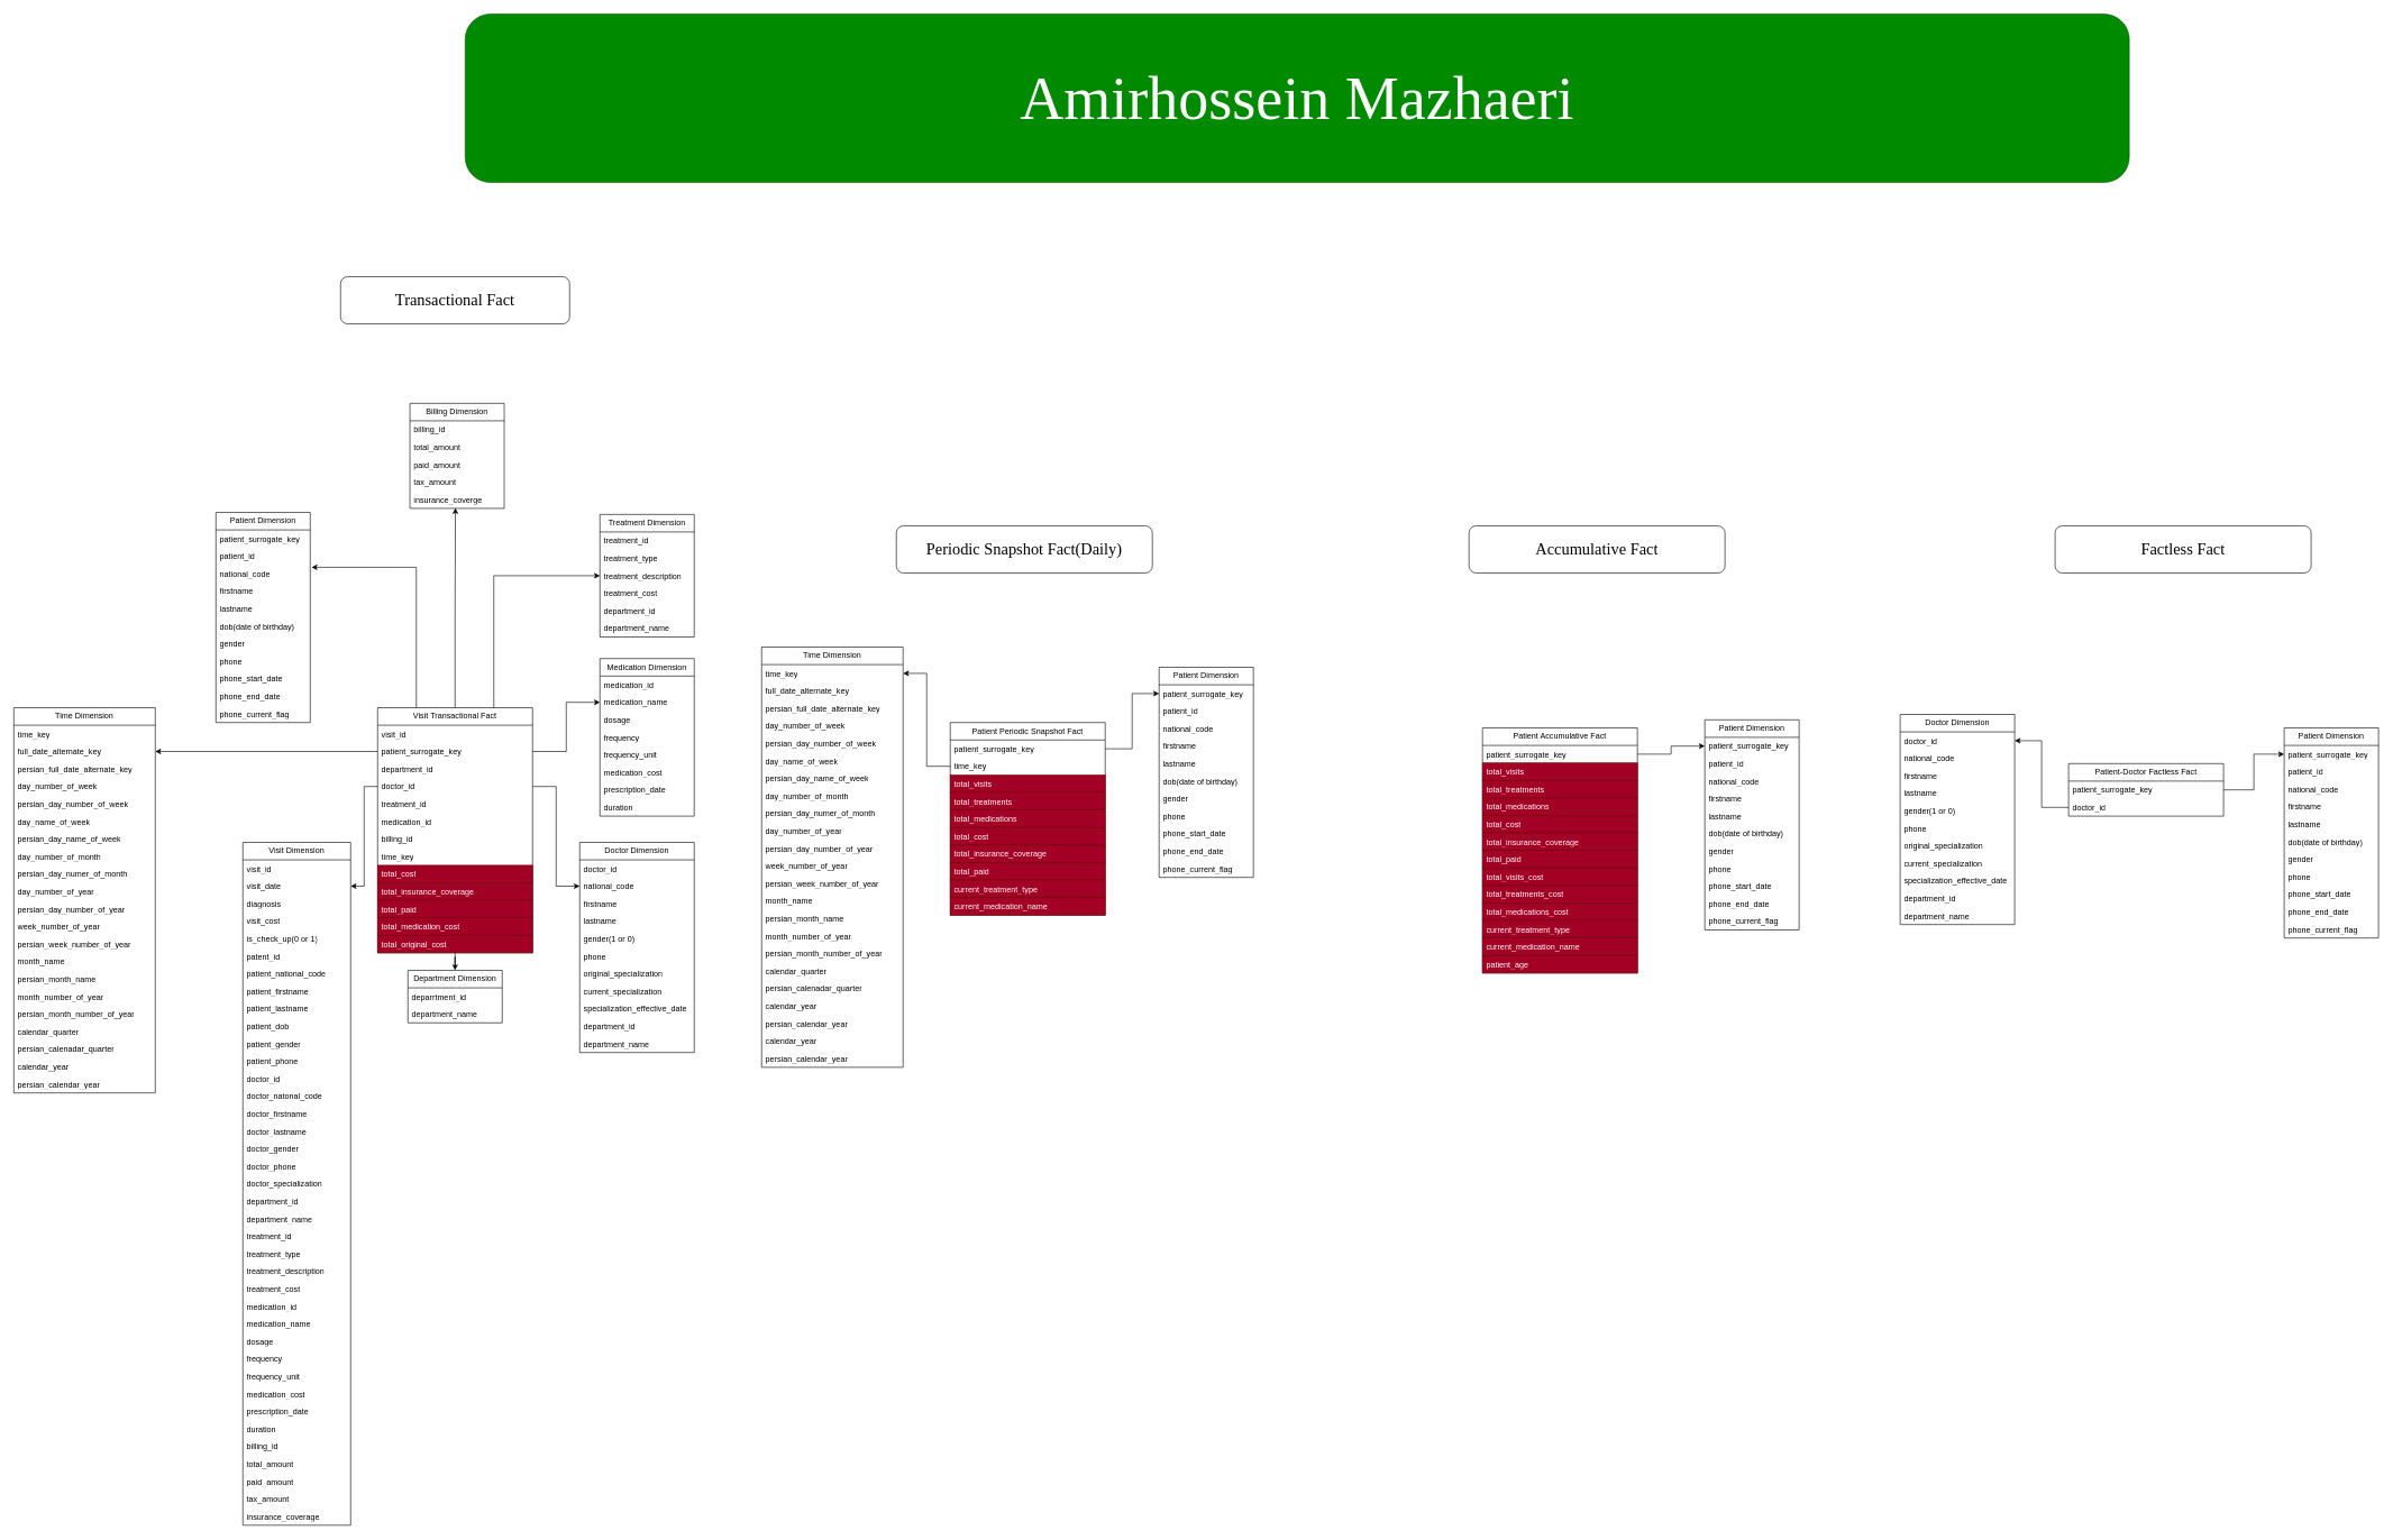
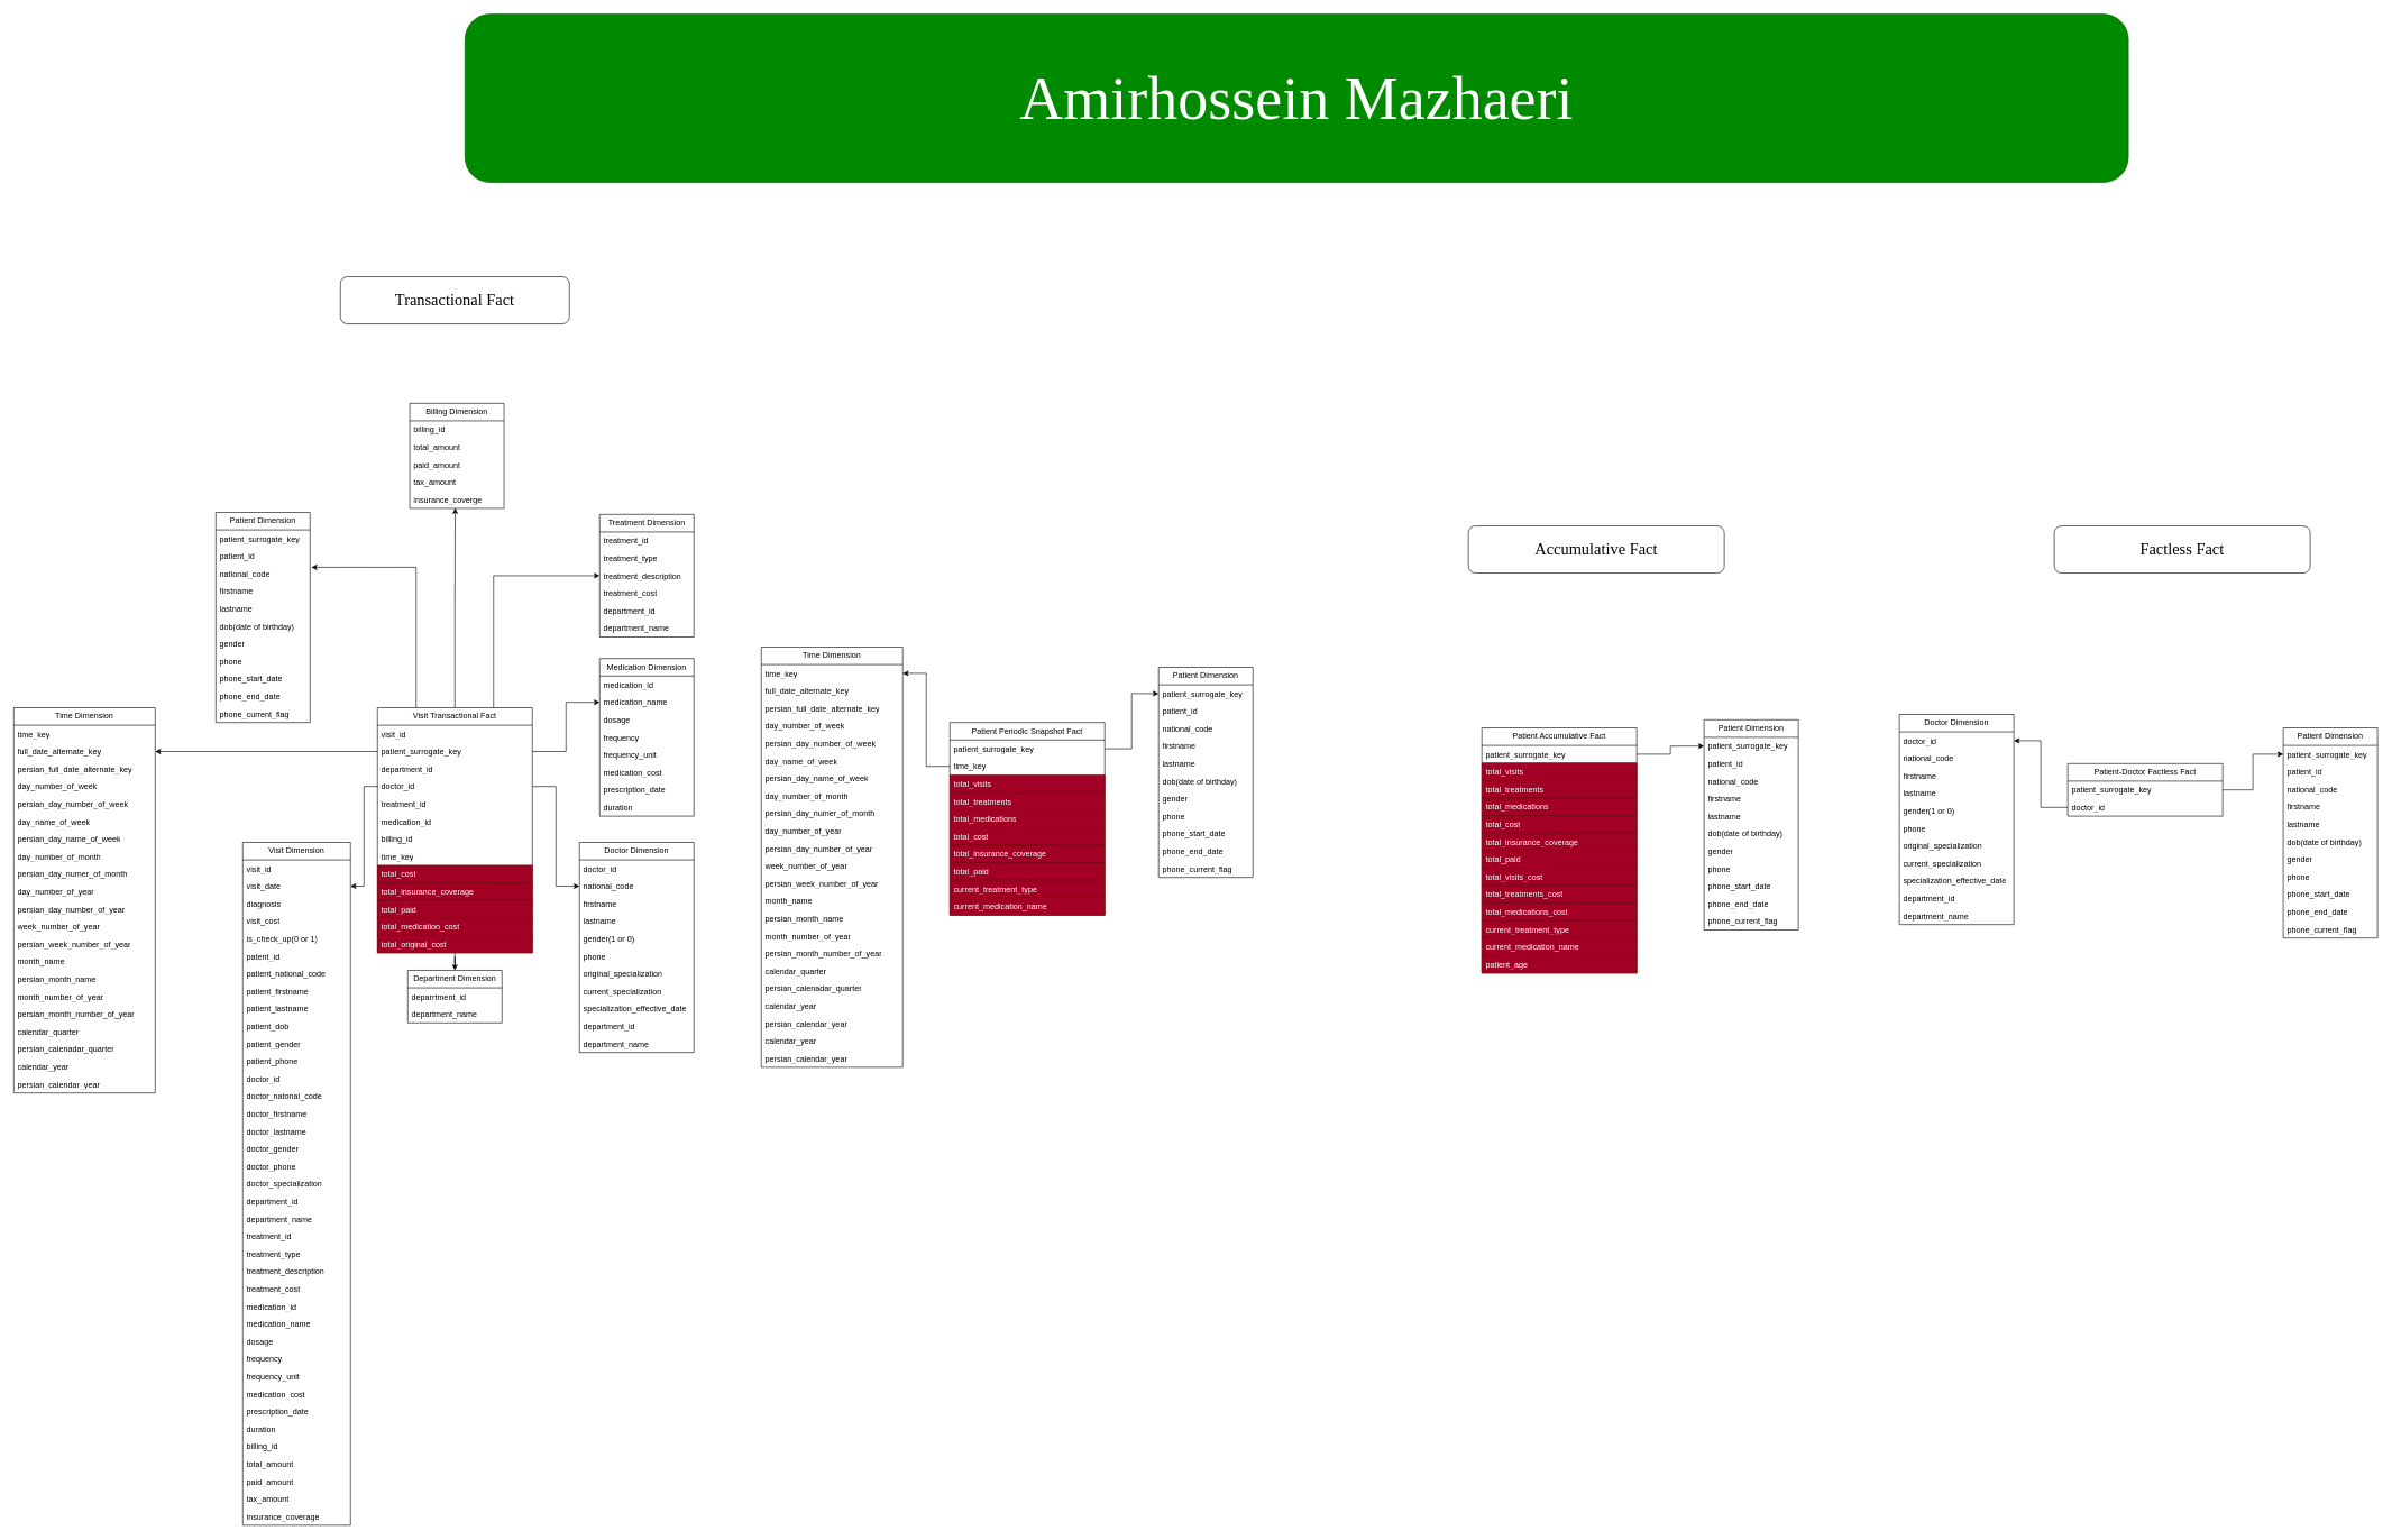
- <mxCell id="136" value="&lt;font face=&quot;Verdana&quot; style=&quot;font-size: 24px;&quot;&gt;Periodic Snapshot Fact(Daily)&lt;/font&gt;" style="rounded=1;whiteSpace=wrap;html=1;" parent="1" vertex="1"><mxGeometry x="1330" y="780" width="380" height="70" as="geometry" /></mxCell>
